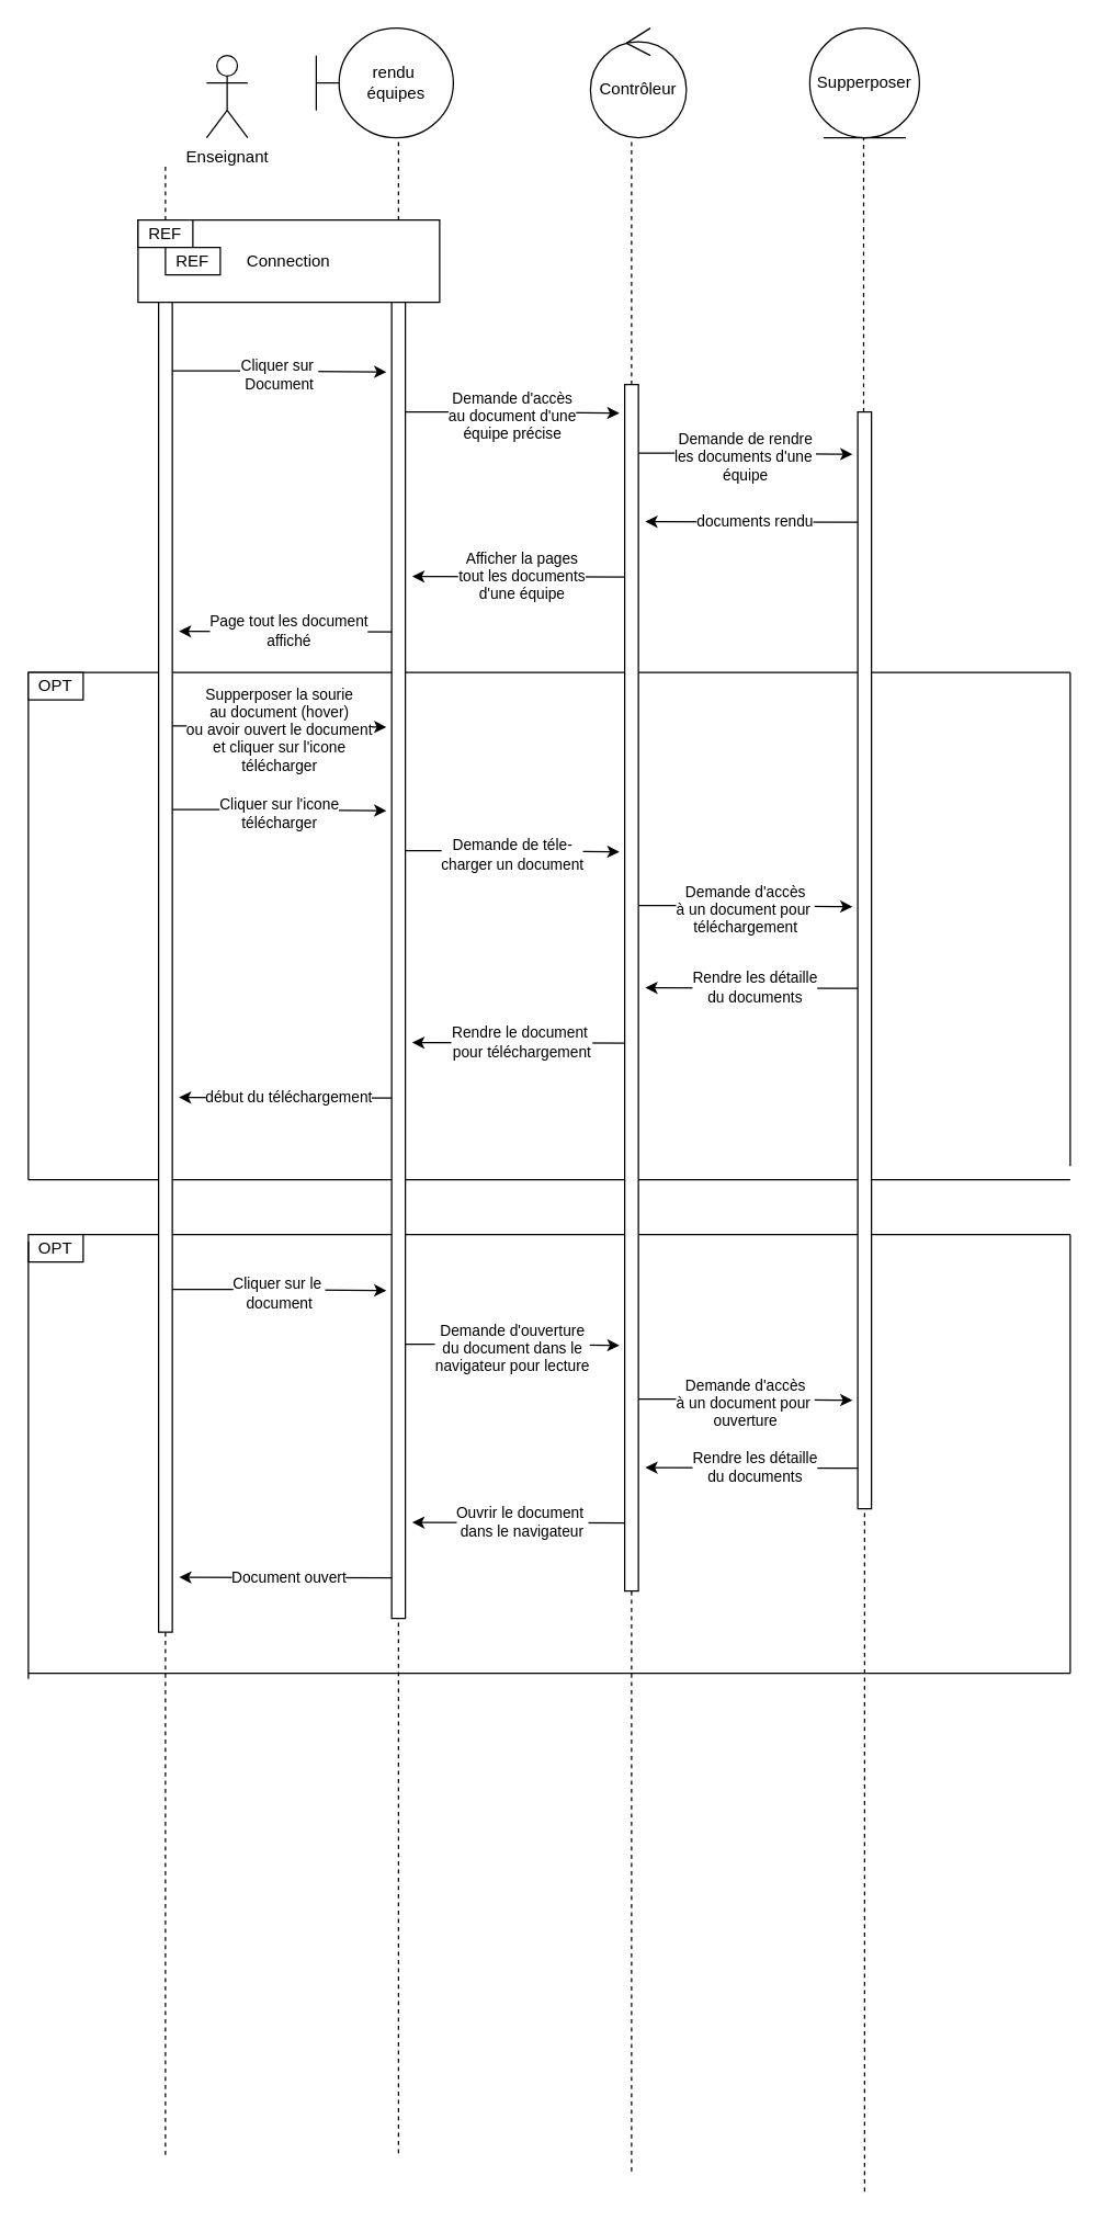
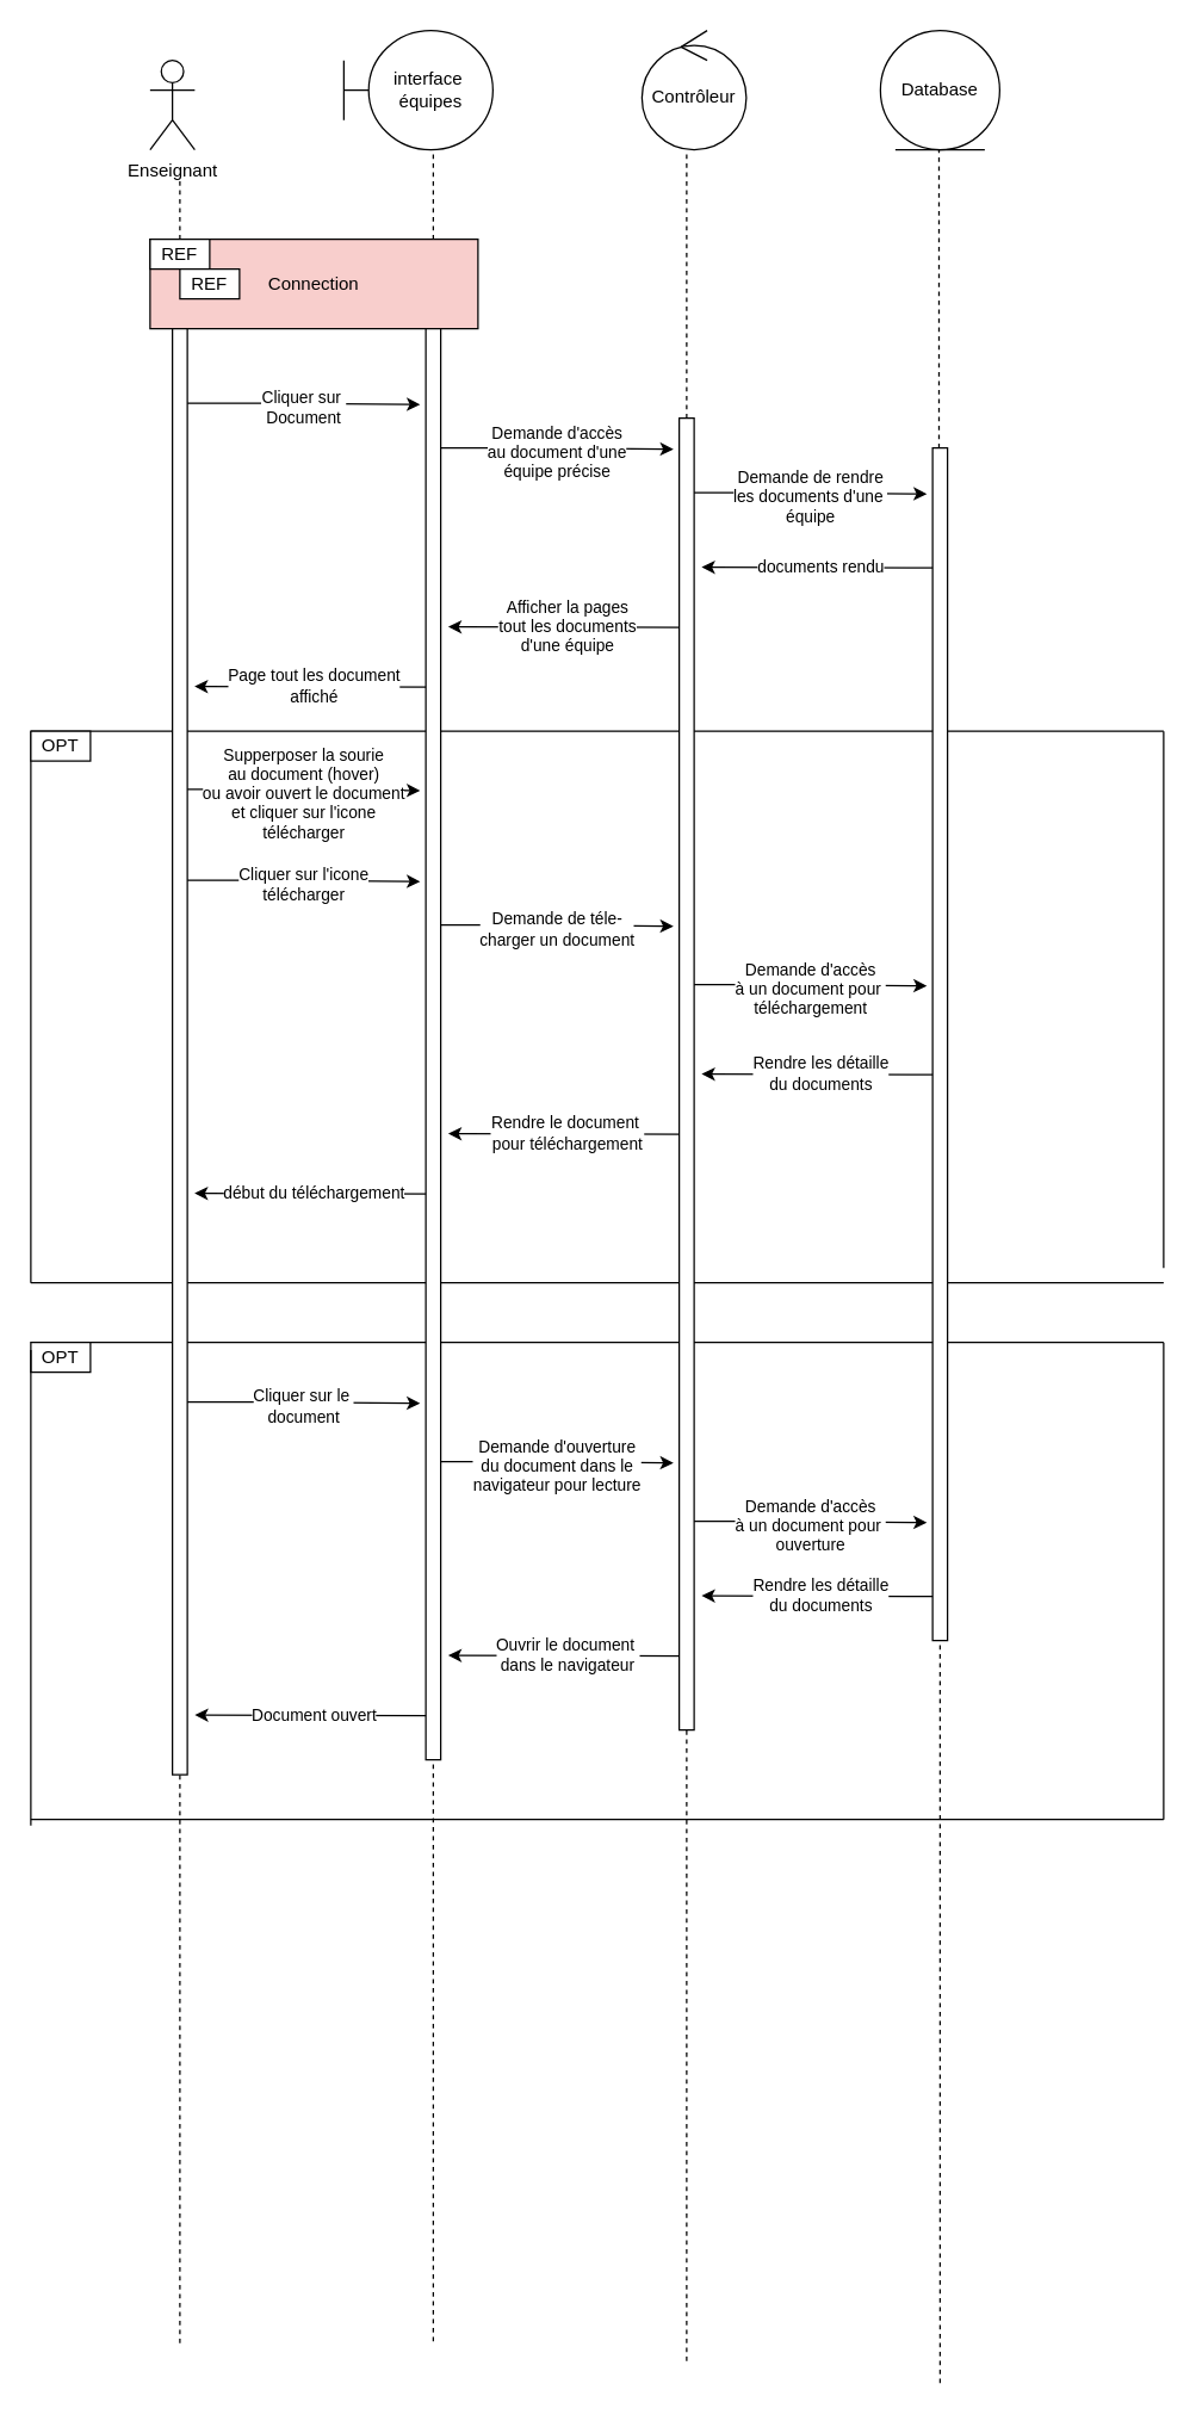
- <mxCell id="3" value="rendu&amp;nbsp;&lt;br&gt;équipes" style="shape=umlBoundary;whiteSpace=wrap;html=1;" vertex="1" parent="1"><mxGeometry x="230" y="20" width="100" height="80" as="geometry" /></mxCell>
+ <mxCell id="3" value="interface&amp;nbsp;&lt;br&gt;équipes" style="shape=umlBoundary;whiteSpace=wrap;html=1;" vertex="1" parent="1"><mxGeometry x="230" y="20" width="100" height="80" as="geometry" /></mxCell>
- <mxCell id="4" value="Supperposer" style="ellipse;shape=umlEntity;whiteSpace=wrap;html=1;" vertex="1" parent="1"><mxGeometry x="590" y="20" width="80" height="80" as="geometry" /></mxCell>
+ <mxCell id="4" value="Database" style="ellipse;shape=umlEntity;whiteSpace=wrap;html=1;" vertex="1" parent="1"><mxGeometry x="590" y="20" width="80" height="80" as="geometry" /></mxCell>
- <mxCell id="2" value="Enseignant" style="shape=umlActor;verticalLabelPosition=bottom;verticalAlign=top;html=1;" vertex="1" parent="1"><mxGeometry x="150" y="40" width="30" height="60" as="geometry" /></mxCell>
+ <mxCell id="2" value="Enseignant" style="shape=umlActor;verticalLabelPosition=bottom;verticalAlign=top;html=1;" vertex="1" parent="1"><mxGeometry x="100" y="40" width="30" height="60" as="geometry" /></mxCell>
- <mxCell id="12" value="Connection" style="rounded=0;whiteSpace=wrap;html=1;" vertex="1" parent="1"><mxGeometry x="100" y="160" width="220" height="60" as="geometry" /></mxCell>
+ <mxCell id="12" value="Connection" style="rounded=0;whiteSpace=wrap;html=1;fillColor=#f8cecc;" vertex="1" parent="1"><mxGeometry x="100" y="160" width="220" height="60" as="geometry" /></mxCell>
